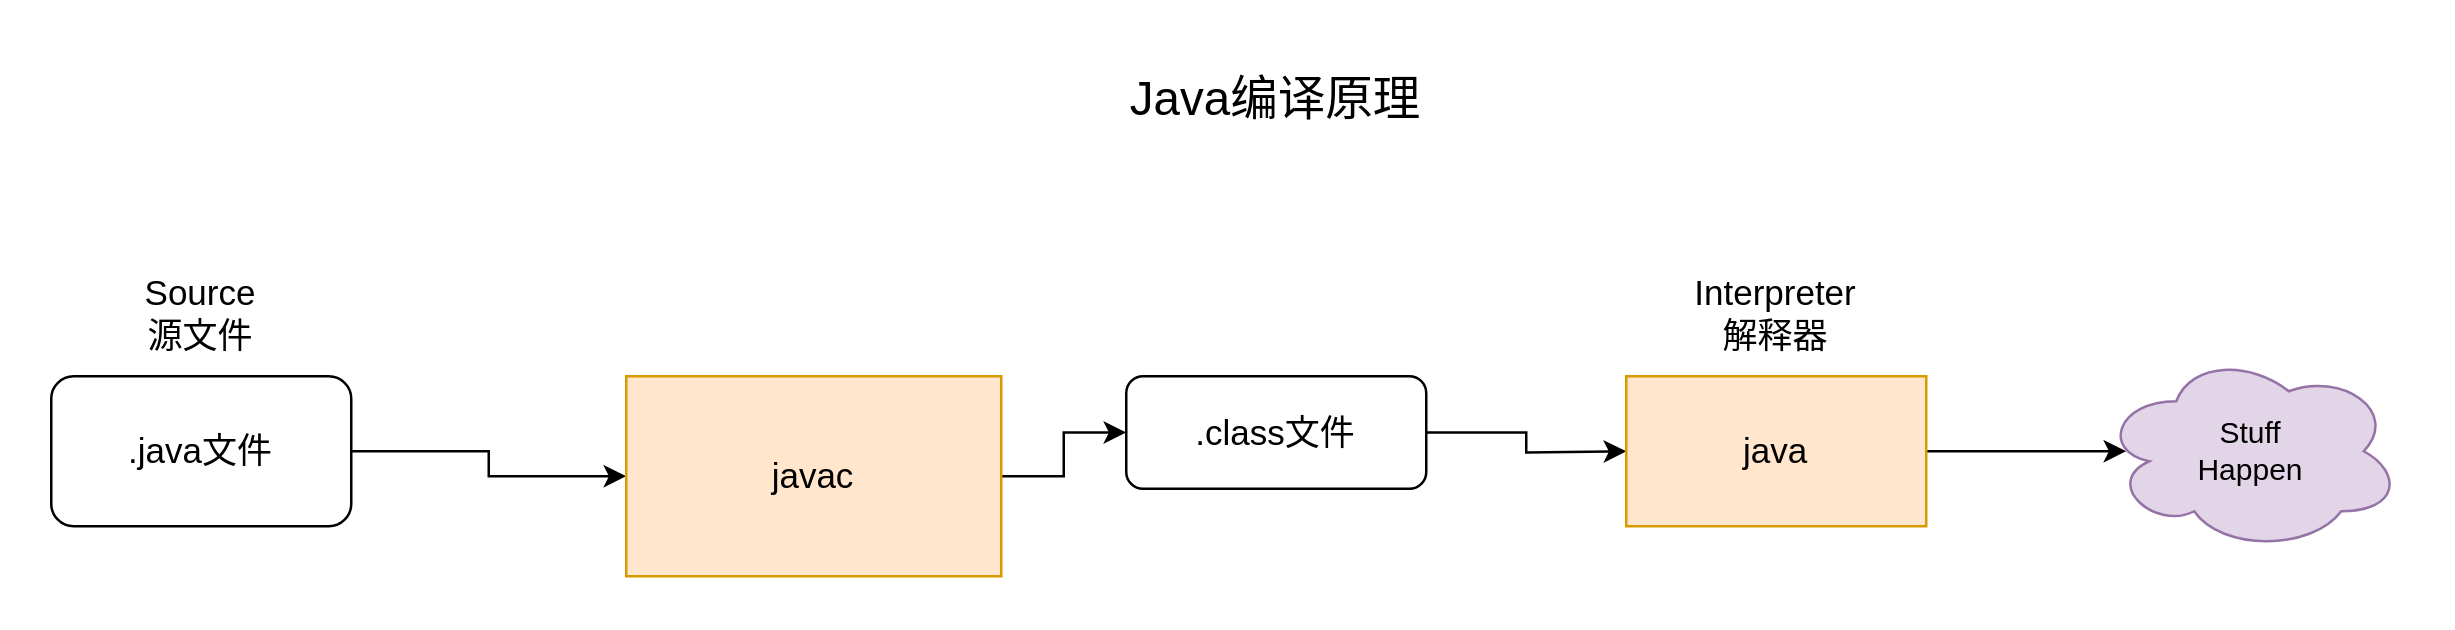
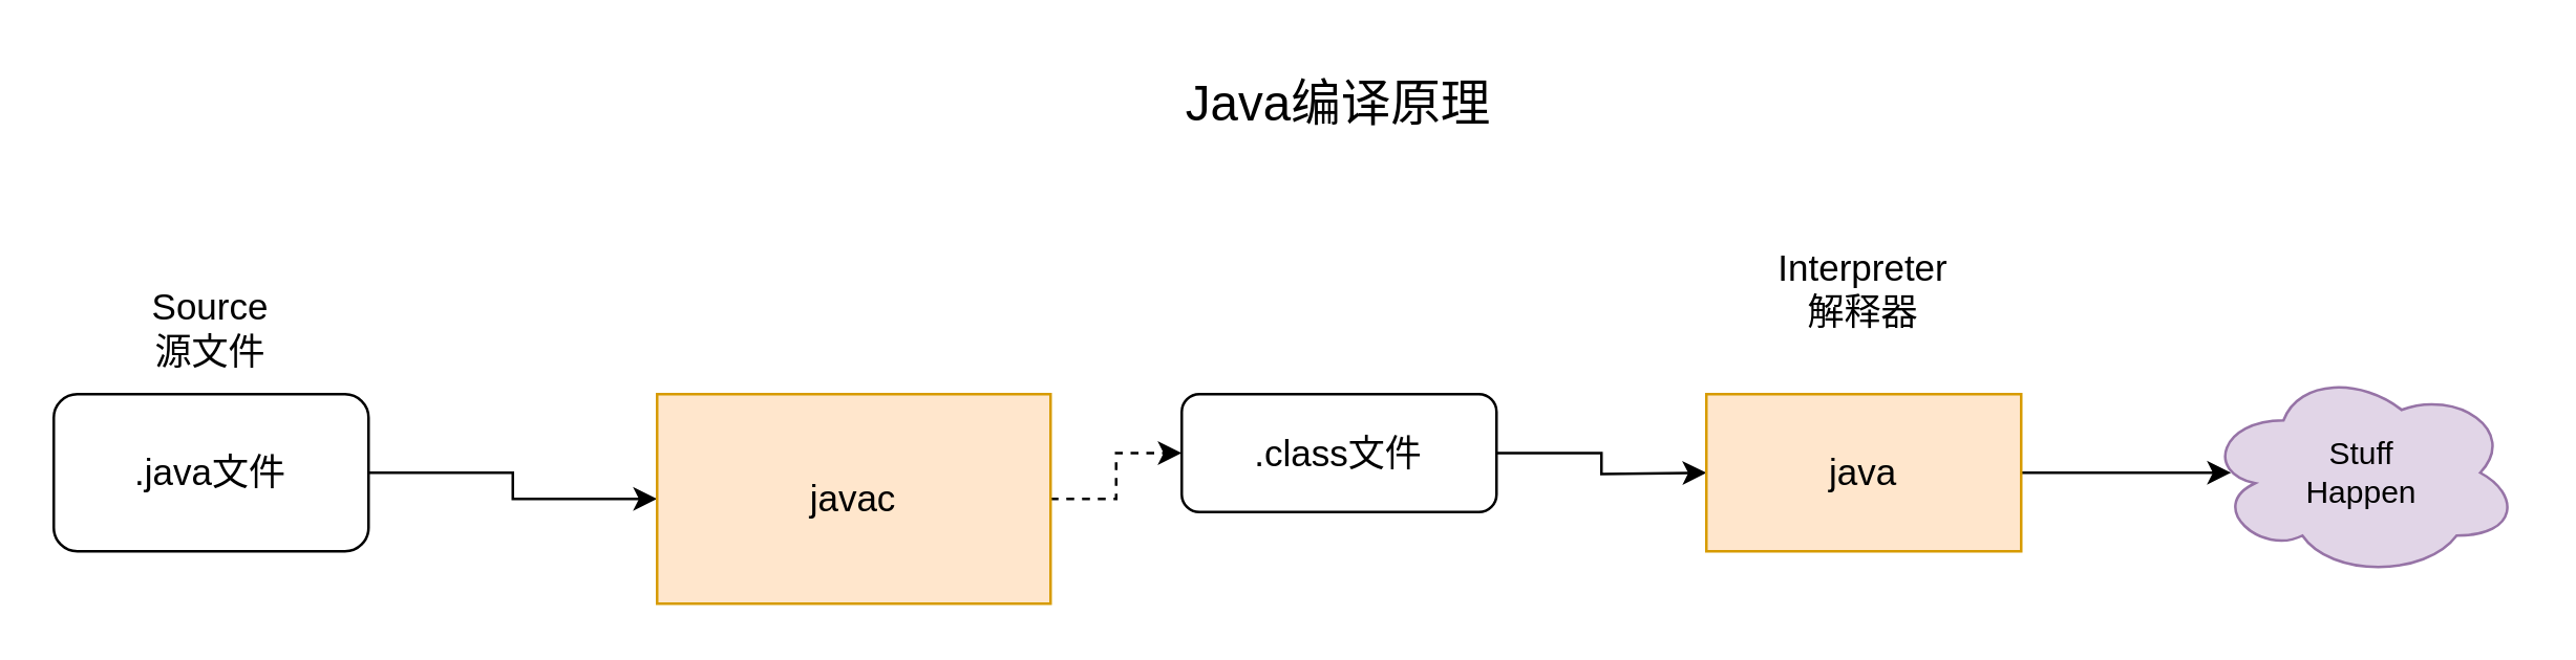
- <mxCell id="7" value="&lt;font style=&quot;font-size: 14px;&quot;&gt;Interpreter&lt;br&gt;解释器&lt;/font&gt;" style="text;html=1;strokeColor=none;fillColor=none;align=center;verticalAlign=middle;whiteSpace=wrap;rounded=0;" vertex="1" parent="1"><mxGeometry x="680" y="110" width="60" height="30" as="geometry" /></mxCell>
+ <mxCell id="7" value="&lt;font style=&quot;font-size: 14px;&quot;&gt;Interpreter&lt;br&gt;解释器&lt;/font&gt;" style="text;html=1;strokeColor=none;fillColor=none;align=center;verticalAlign=middle;whiteSpace=wrap;rounded=0;" vertex="1" parent="1"><mxGeometry x="680" y="95" width="60" height="30" as="geometry" /></mxCell>
- <mxCell id="10" value="" style="edgeStyle=orthogonalEdgeStyle;rounded=0;orthogonalLoop=1;jettySize=auto;html=1;fontFamily=Helvetica;fontSize=12;fontColor=default;" edge="1" parent="1" source="11" target="5"><mxGeometry relative="1" as="geometry" /></mxCell>
+ <mxCell id="10" value="" style="edgeStyle=orthogonalEdgeStyle;rounded=0;orthogonalLoop=1;jettySize=auto;html=1;fontFamily=Helvetica;fontSize=12;fontColor=default;dashed=1;" edge="1" parent="1" source="11" target="5"><mxGeometry relative="1" as="geometry" /></mxCell>
